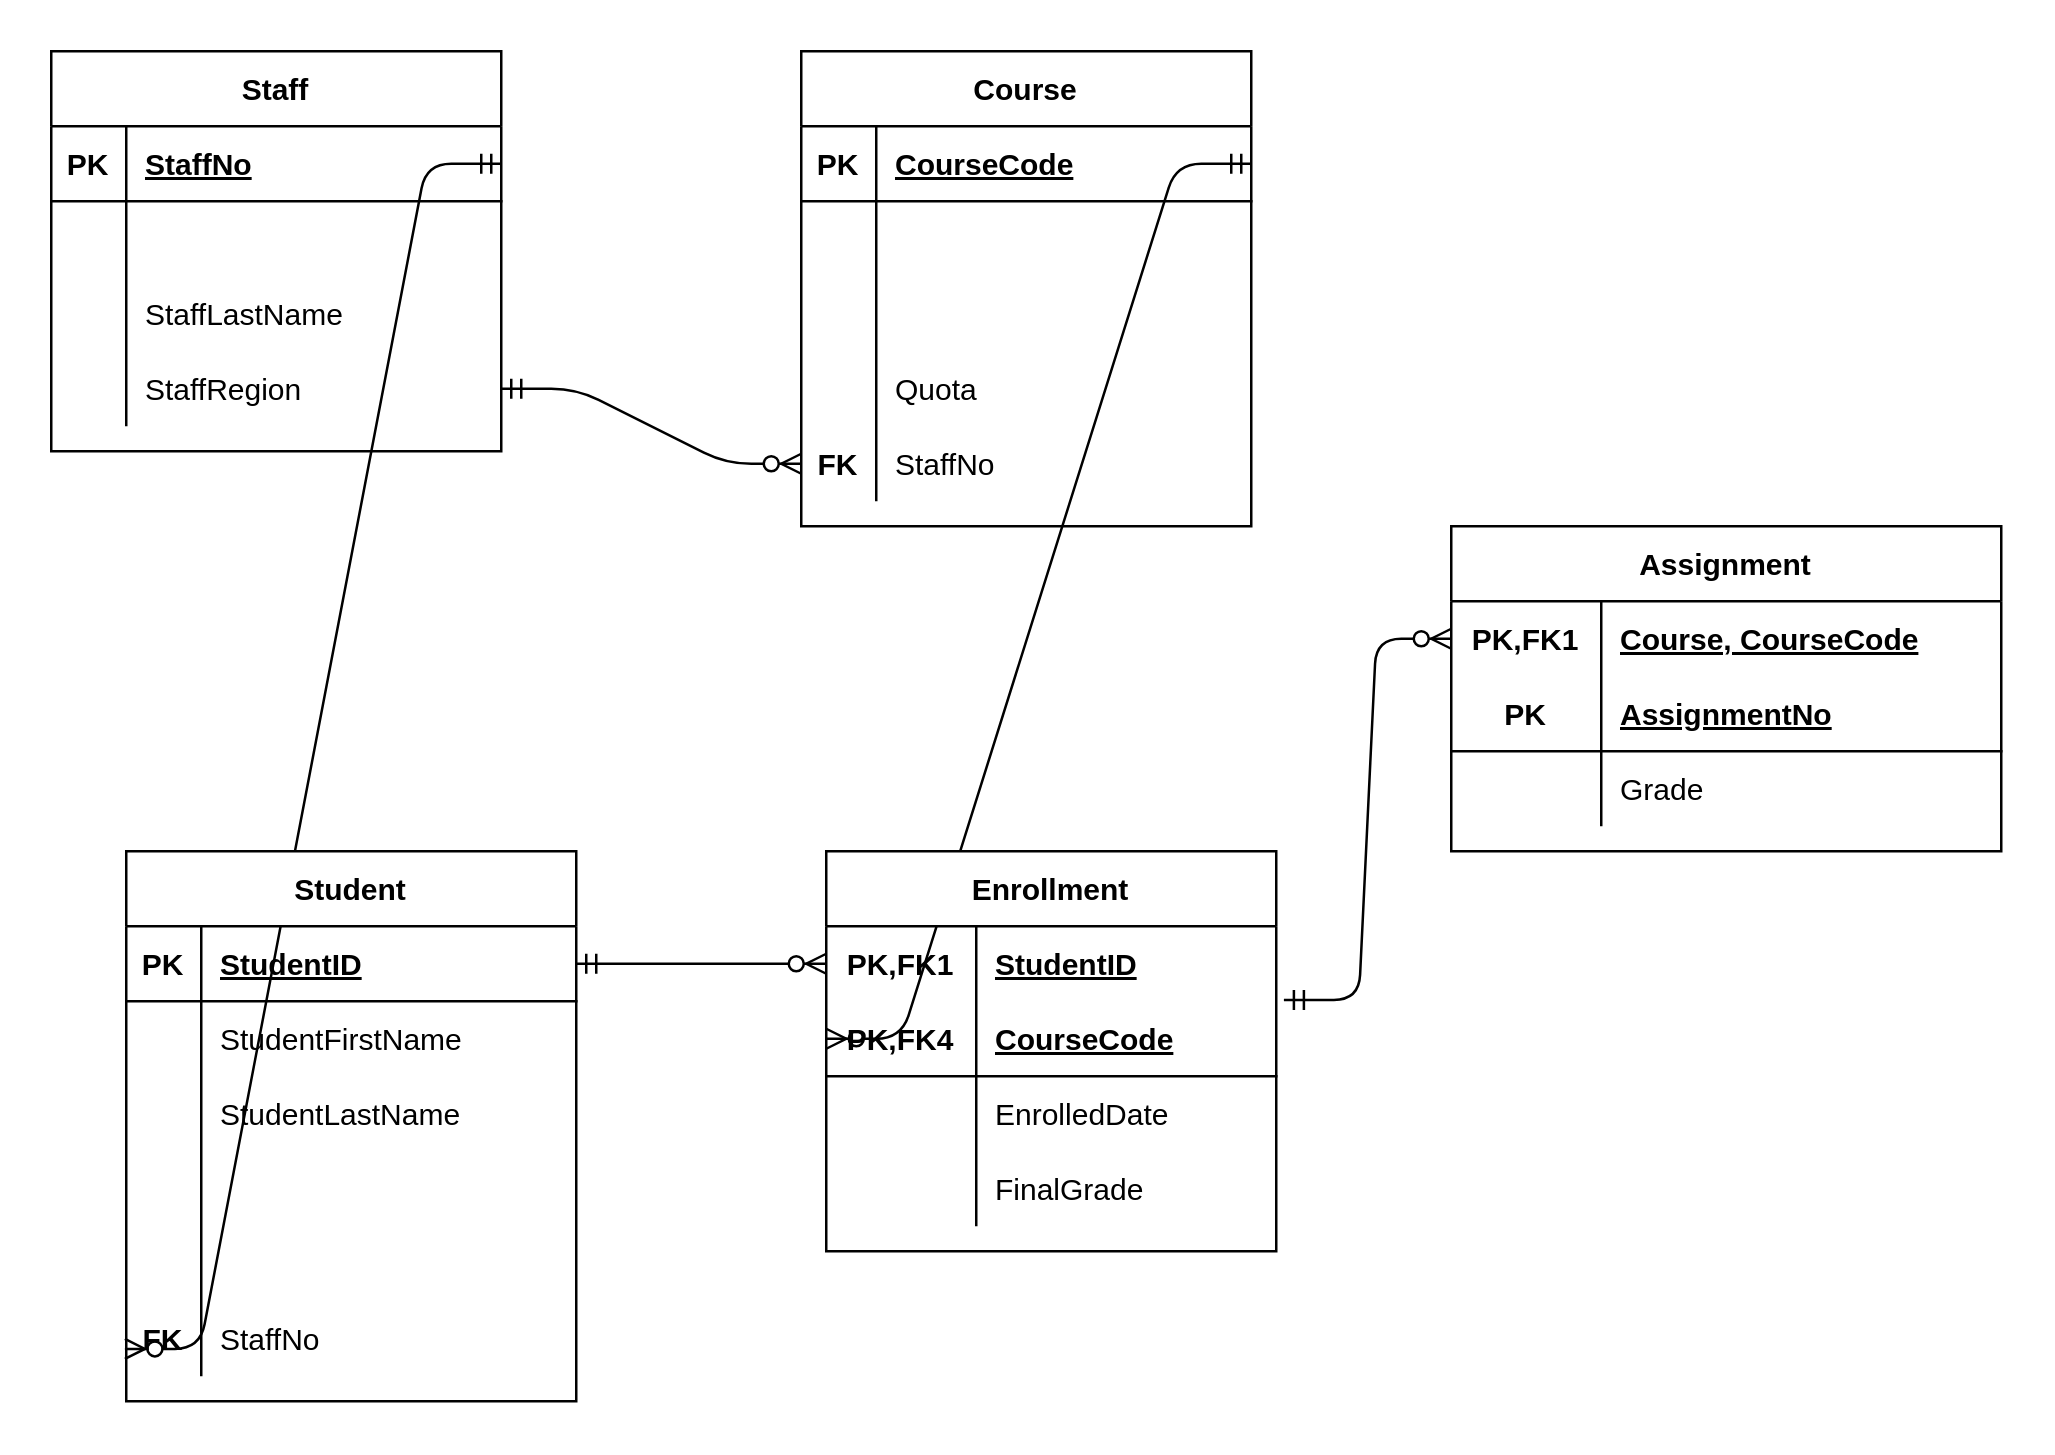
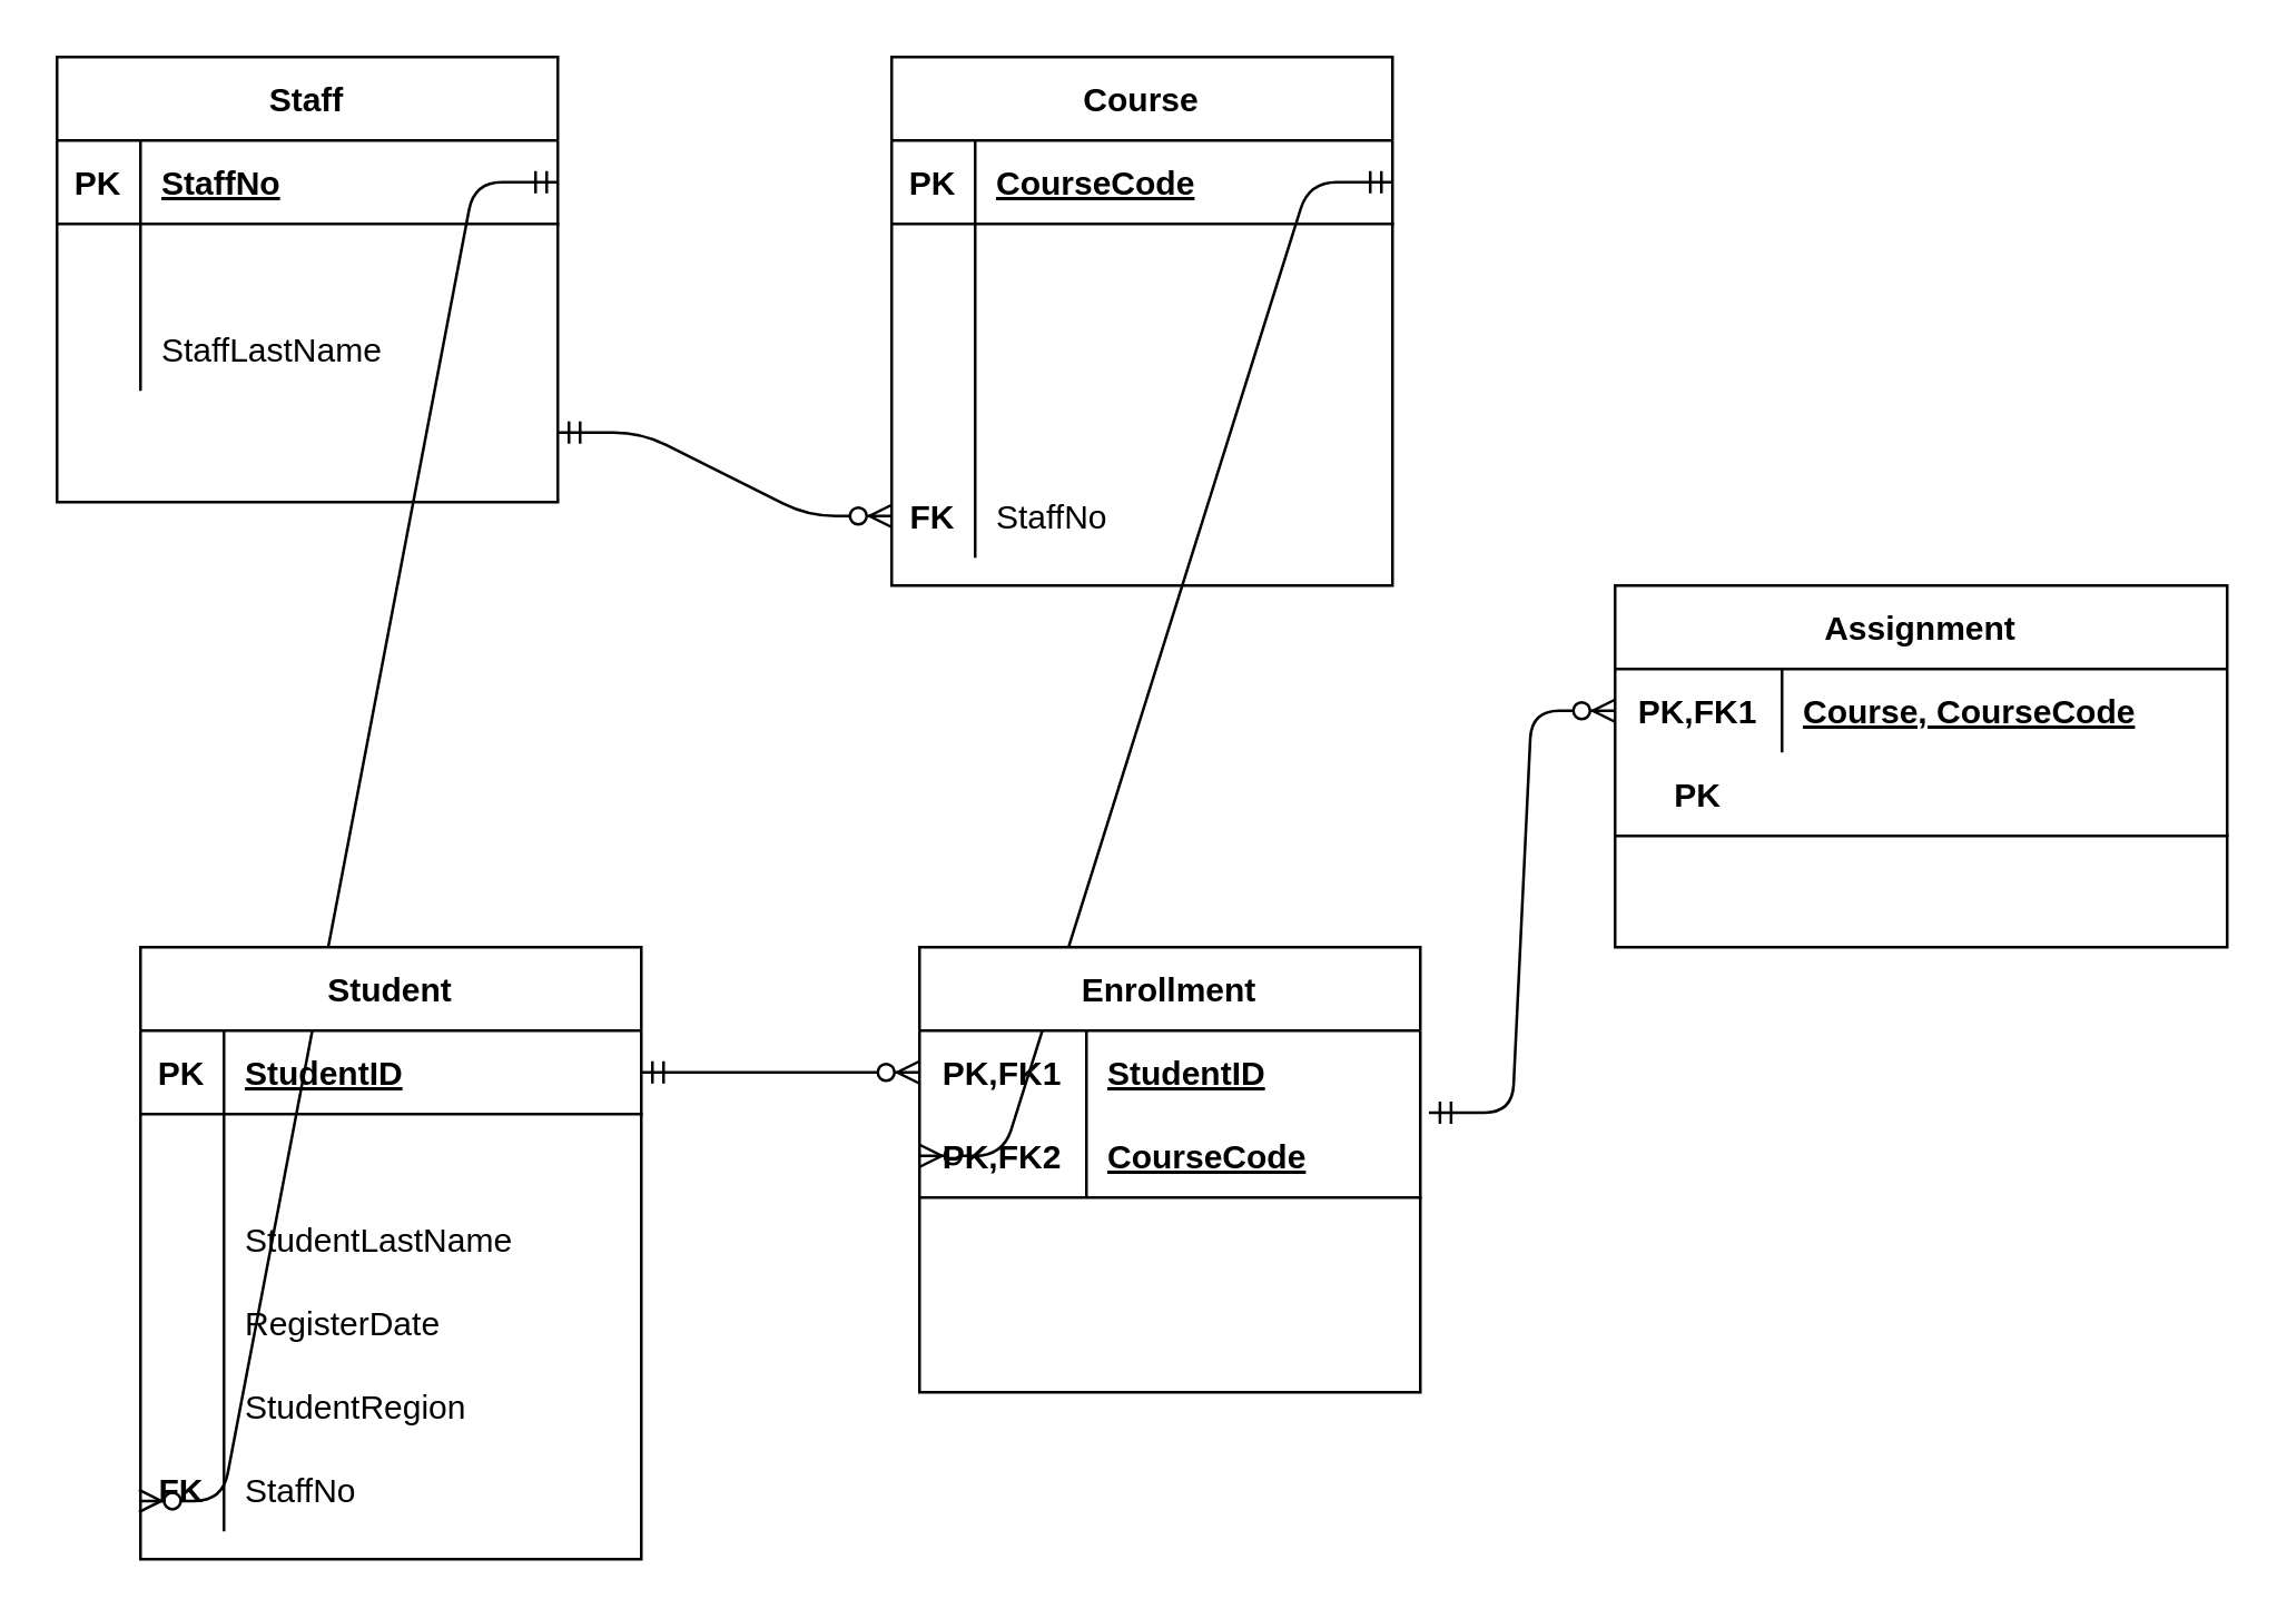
- <mxCell id="13" value="StaffRegion" style="shape=partialRectangle;connectable=0;fillColor=none;top=0;left=0;bottom=0;right=0;align=left;spacingLeft=6;overflow=hidden;" vertex="1" parent="11"><mxGeometry x="30" width="150" height="30" as="geometry" /></mxCell>
- <mxCell id="57" value="Quota" style="shape=partialRectangle;connectable=0;fillColor=none;top=0;left=0;bottom=0;right=0;align=left;spacingLeft=6;overflow=hidden;" vertex="1" parent="55"><mxGeometry x="30" width="150" height="30" as="geometry" /></mxCell>
- <mxCell id="43" value="AssignmentNo" style="shape=partialRectangle;connectable=0;fillColor=none;top=0;left=0;bottom=0;right=0;align=left;spacingLeft=6;fontStyle=5;overflow=hidden;" vertex="1" parent="41"><mxGeometry x="60" width="160" height="30" as="geometry" /></mxCell>
- <mxCell id="46" value="Grade" style="shape=partialRectangle;connectable=0;fillColor=none;top=0;left=0;bottom=0;right=0;align=left;spacingLeft=6;overflow=hidden;" vertex="1" parent="44"><mxGeometry x="60" width="160" height="30" as="geometry" /></mxCell>
- <mxCell id="21" value="StudentFirstName" style="shape=partialRectangle;connectable=0;fillColor=none;top=0;left=0;bottom=0;right=0;align=left;spacingLeft=6;overflow=hidden;" vertex="1" parent="19"><mxGeometry x="30" width="150" height="30" as="geometry" /></mxCell>
- <mxCell id="67" value="PK,FK4" style="shape=partialRectangle;connectable=0;fillColor=none;top=0;left=0;bottom=0;right=0;fontStyle=1;overflow=hidden;" vertex="1" parent="66"><mxGeometry width="60" height="30" as="geometry" /></mxCell>
+ <mxCell id="67" value="PK,FK2" style="shape=partialRectangle;connectable=0;fillColor=none;top=0;left=0;bottom=0;right=0;fontStyle=1;overflow=hidden;" vertex="1" parent="66"><mxGeometry width="60" height="30" as="geometry" /></mxCell>
- <mxCell id="71" value="EnrolledDate" style="shape=partialRectangle;connectable=0;fillColor=none;top=0;left=0;bottom=0;right=0;align=left;spacingLeft=6;overflow=hidden;" vertex="1" parent="69"><mxGeometry x="60" width="120" height="30" as="geometry" /></mxCell>
+ <mxCell id="27" value="RegisterDate" style="shape=partialRectangle;connectable=0;fillColor=none;top=0;left=0;bottom=0;right=0;align=left;spacingLeft=6;overflow=hidden;" vertex="1" parent="25"><mxGeometry x="30" width="150" height="30" as="geometry" /></mxCell>
- <mxCell id="74" value="FinalGrade" style="shape=partialRectangle;connectable=0;fillColor=none;top=0;left=0;bottom=0;right=0;align=left;spacingLeft=6;overflow=hidden;" vertex="1" parent="72"><mxGeometry x="60" width="120" height="30" as="geometry" /></mxCell>
+ <mxCell id="30" value="StudentRegion" style="shape=partialRectangle;connectable=0;fillColor=none;top=0;left=0;bottom=0;right=0;align=left;spacingLeft=6;overflow=hidden;" vertex="1" parent="28"><mxGeometry x="30" width="150" height="30" as="geometry" /></mxCell>
